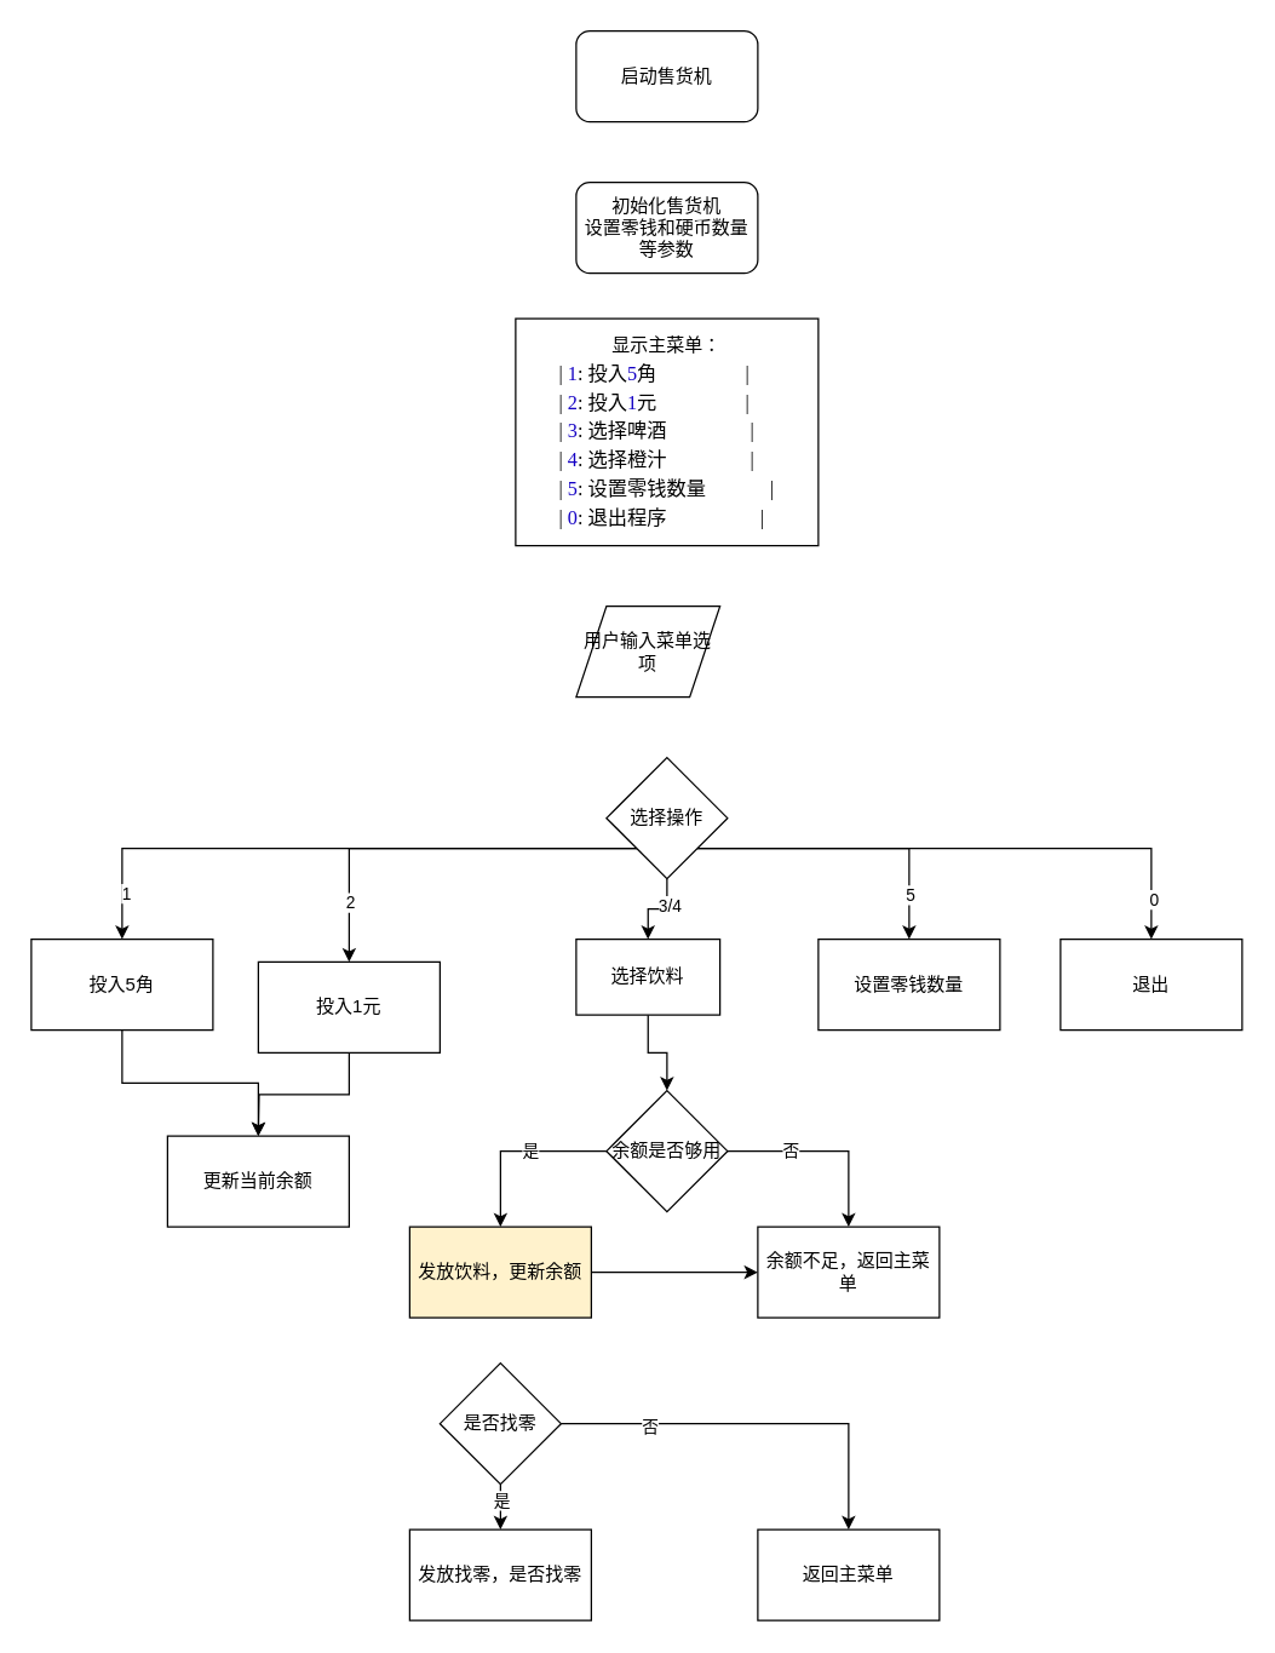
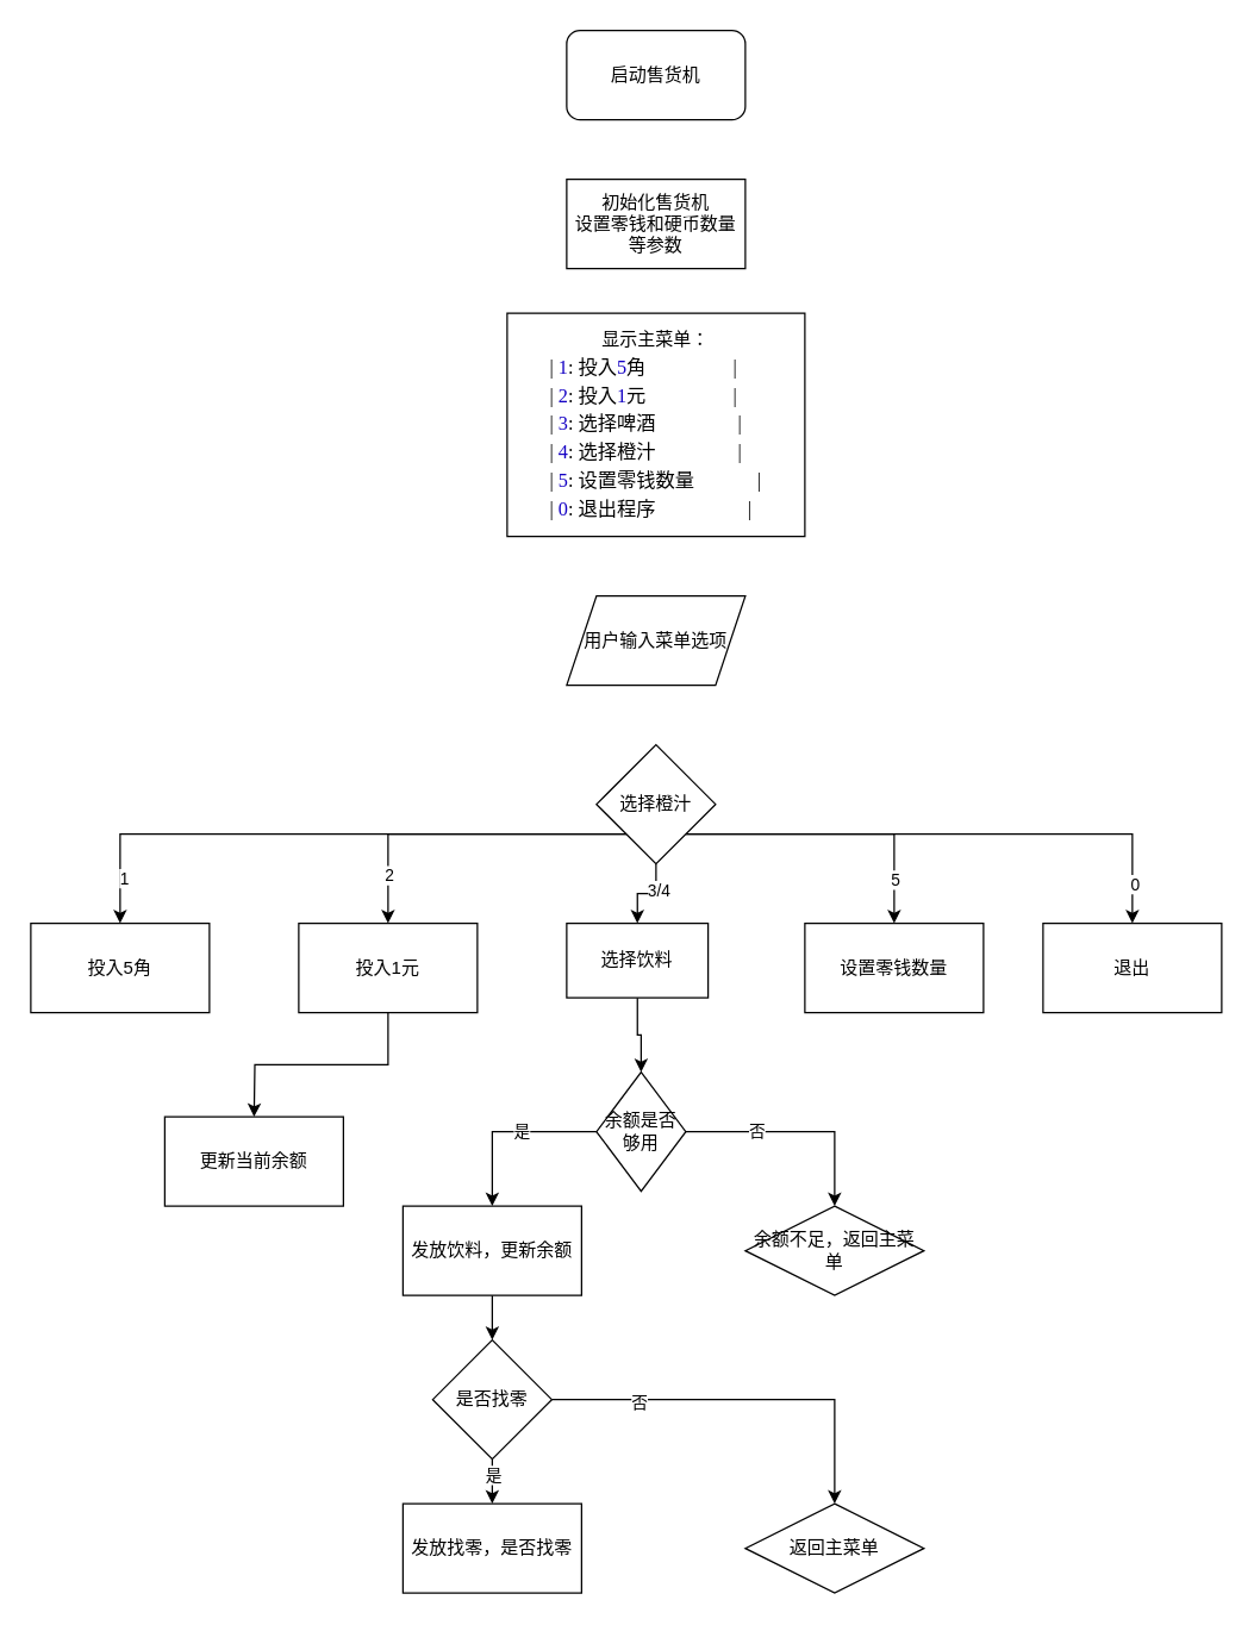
- <mxCell id="24" value="初始化售货机&lt;div&gt;设置零钱和硬币数量等参数&lt;/div&gt;" style="whiteSpace=wrap;html=1;rounded=1;" vertex="1" parent="1"><mxGeometry x="380" y="120" width="120" height="60" as="geometry" /></mxCell>
+ <mxCell id="24" value="初始化售货机&lt;div&gt;设置零钱和硬币数量等参数&lt;/div&gt;" style="rounded=0;whiteSpace=wrap;html=1;" vertex="1" parent="1"><mxGeometry x="380" y="120" width="120" height="60" as="geometry" /></mxCell>
- <mxCell id="4" value="用户输入菜单选项" style="shape=parallelogram;perimeter=parallelogramPerimeter;whiteSpace=wrap;html=1;fixedSize=1;" vertex="1" parent="1"><mxGeometry x="380" y="400" width="95" height="60" as="geometry" /></mxCell>
+ <mxCell id="4" value="用户输入菜单选项" style="shape=parallelogram;perimeter=parallelogramPerimeter;whiteSpace=wrap;html=1;fixedSize=1;" vertex="1" parent="1"><mxGeometry x="380" y="400" width="120" height="60" as="geometry" /></mxCell>
- <mxCell id="15" value="选择操作" style="rhombus;whiteSpace=wrap;html=1;" vertex="1" parent="1"><mxGeometry x="400" y="500" width="80" height="80" as="geometry" /></mxCell>
+ <mxCell id="15" value="选择橙汁" style="rhombus;whiteSpace=wrap;html=1;" vertex="1" parent="1"><mxGeometry x="400" y="500" width="80" height="80" as="geometry" /></mxCell>
- <mxCell id="19" value="投入1元" style="rounded=0;whiteSpace=wrap;html=1;" vertex="1" parent="1"><mxGeometry x="170" y="635" width="120" height="60" as="geometry" /></mxCell>
+ <mxCell id="19" value="投入1元" style="rounded=0;whiteSpace=wrap;html=1;" vertex="1" parent="1"><mxGeometry x="200" y="620" width="120" height="60" as="geometry" /></mxCell>
- <mxCell id="16" style="edgeStyle=orthogonalEdgeStyle;rounded=0;orthogonalLoop=1;jettySize=auto;html=1;exitX=0.5;exitY=1;exitDx=0;exitDy=0;entryX=0.5;entryY=0;entryDx=0;entryDy=0;" edge="1" parent="1" source="17" target="25"><mxGeometry relative="1" as="geometry" /></mxCell>
- <mxCell id="30" value="余额是否够用" style="rhombus;whiteSpace=wrap;html=1;" vertex="1" parent="1"><mxGeometry x="400" y="720" width="80" height="80" as="geometry" /></mxCell>
+ <mxCell id="30" value="余额是否够用" style="rhombus;whiteSpace=wrap;html=1;" vertex="1" parent="1"><mxGeometry x="400" y="720" width="60" height="80" as="geometry" /></mxCell>
- <mxCell id="33" value="发放饮料，更新余额" style="rounded=0;whiteSpace=wrap;html=1;fillColor=#fff2cc;" vertex="1" parent="1"><mxGeometry x="270" y="810" width="120" height="60" as="geometry" /></mxCell>
+ <mxCell id="33" value="发放饮料，更新余额" style="rounded=0;whiteSpace=wrap;html=1;" vertex="1" parent="1"><mxGeometry x="270" y="810" width="120" height="60" as="geometry" /></mxCell>
- <mxCell id="32" value="" style="edgeStyle=orthogonalEdgeStyle;rounded=0;orthogonalLoop=1;jettySize=auto;html=1;" edge="1" parent="1" source="33" target="31"><mxGeometry relative="1" as="geometry" /></mxCell>
+ <mxCell id="32" value="" style="edgeStyle=orthogonalEdgeStyle;rounded=0;orthogonalLoop=1;jettySize=auto;html=1;" edge="1" parent="1" source="33" target="38"><mxGeometry relative="1" as="geometry" /></mxCell>
- <mxCell id="31" value="余额不足，返回主菜单" style="rounded=0;whiteSpace=wrap;html=1;" vertex="1" parent="1"><mxGeometry x="500" y="810" width="120" height="60" as="geometry" /></mxCell>
+ <mxCell id="31" value="余额不足，返回主菜单" style="rhombus;whiteSpace=wrap;html=1;" vertex="1" parent="1"><mxGeometry x="500" y="810" width="120" height="60" as="geometry" /></mxCell>
- <mxCell id="40" value="返回主菜单" style="rounded=0;whiteSpace=wrap;html=1;" vertex="1" parent="1"><mxGeometry x="500" y="1010" width="120" height="60" as="geometry" /></mxCell>
+ <mxCell id="40" value="返回主菜单" style="rhombus;whiteSpace=wrap;html=1;" vertex="1" parent="1"><mxGeometry x="500" y="1010" width="120" height="60" as="geometry" /></mxCell>
